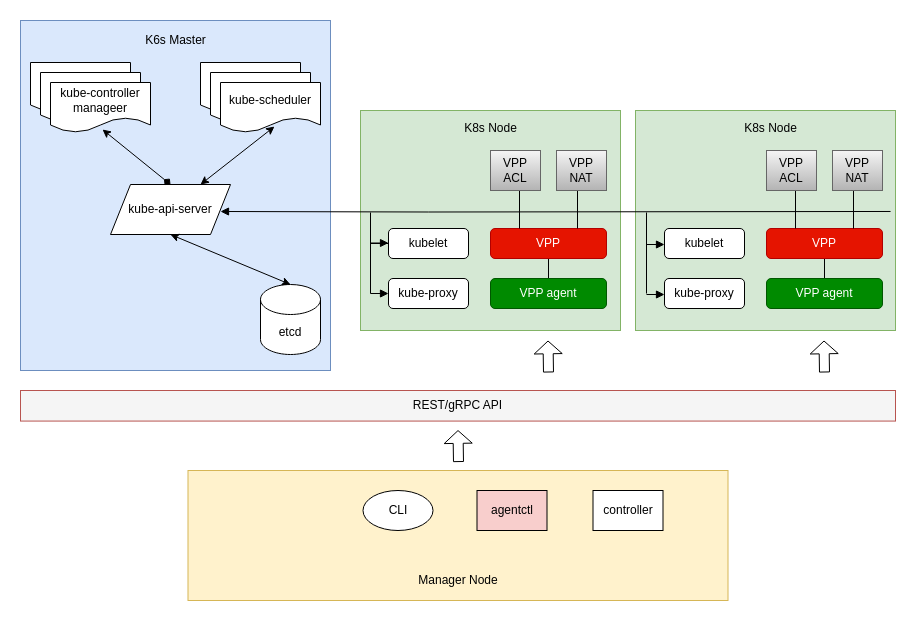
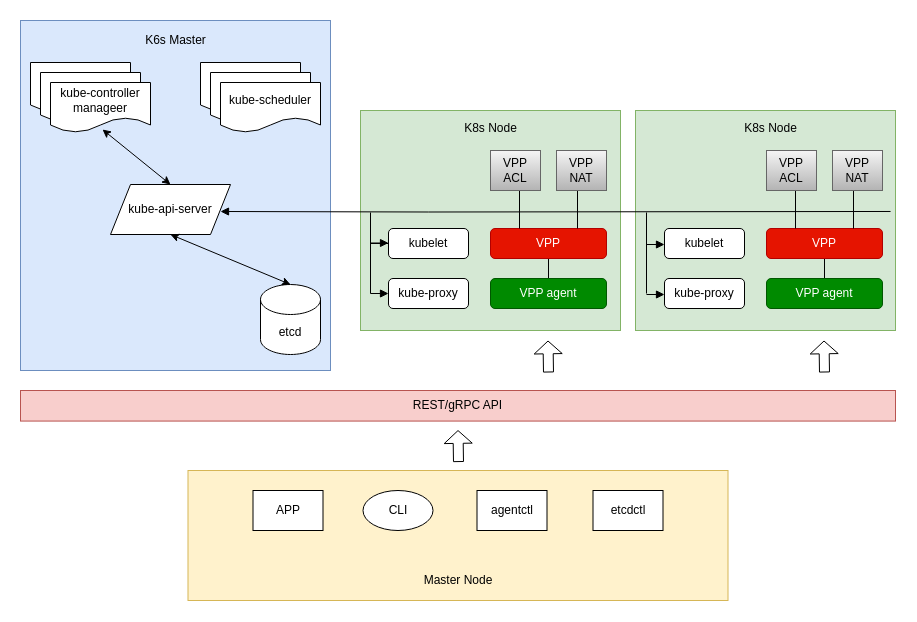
- <mxCell id="47" value="" style="endArrow=classic;startArrow=classic;html=1;entryX=0.75;entryY=0;entryDx=0;entryDy=0;exitX=0.54;exitY=0.88;exitDx=0;exitDy=0;exitPerimeter=0;" parent="1" source="25" target="19" edge="1"><mxGeometry width="50" height="50" relative="1" as="geometry"><mxPoint x="112" y="139" as="sourcePoint" /><mxPoint x="150" y="194" as="targetPoint" /></mxGeometry></mxCell>
- <mxCell id="46" value="" style="endArrow=diamond;startArrow=classic;html=1;entryX=0.5;entryY=0;entryDx=0;entryDy=0;exitX=0.52;exitY=0.94;exitDx=0;exitDy=0;exitPerimeter=0;" parent="1" source="22" target="19" edge="1"><mxGeometry width="50" height="50" relative="1" as="geometry"><mxPoint x="90" y="180" as="sourcePoint" /><mxPoint x="140" y="130" as="targetPoint" /></mxGeometry></mxCell>
+ <mxCell id="46" value="" style="endArrow=classic;startArrow=classic;html=1;entryX=0.5;entryY=0;entryDx=0;entryDy=0;exitX=0.52;exitY=0.94;exitDx=0;exitDy=0;exitPerimeter=0;" parent="1" source="22" target="19" edge="1"><mxGeometry width="50" height="50" relative="1" as="geometry"><mxPoint x="90" y="180" as="sourcePoint" /><mxPoint x="140" y="130" as="targetPoint" /></mxGeometry></mxCell>
- <mxCell id="36" value="REST/gRPC API" style="rounded=0;whiteSpace=wrap;html=1;fillColor=#f5f5f5;strokeColor=#b85450;" parent="1" vertex="1"><mxGeometry x="20" y="390" width="875" height="30.57" as="geometry" /></mxCell>
+ <mxCell id="36" value="REST/gRPC API" style="rounded=0;whiteSpace=wrap;html=1;fillColor=#f8cecc;strokeColor=#b85450;" parent="1" vertex="1"><mxGeometry x="20" y="390" width="875" height="30.57" as="geometry" /></mxCell>
+ <mxCell id="37" value="APP" style="rounded=0;whiteSpace=wrap;html=1;" parent="1" vertex="1"><mxGeometry x="252.5" y="490" width="70" height="40" as="geometry" /></mxCell>
- <mxCell id="39" value="agentctl" style="rounded=0;whiteSpace=wrap;html=1;fillColor=#f8cecc;" parent="1" vertex="1"><mxGeometry x="476.5" y="490" width="70" height="40" as="geometry" /></mxCell>
+ <mxCell id="39" value="agentctl" style="rounded=0;whiteSpace=wrap;html=1;" parent="1" vertex="1"><mxGeometry x="476.5" y="490" width="70" height="40" as="geometry" /></mxCell>
- <mxCell id="40" value="controller" style="rounded=0;whiteSpace=wrap;html=1;" parent="1" vertex="1"><mxGeometry x="592.5" y="490" width="70" height="40" as="geometry" /></mxCell>
+ <mxCell id="40" value="etcdctl" style="rounded=0;whiteSpace=wrap;html=1;" parent="1" vertex="1"><mxGeometry x="592.5" y="490" width="70" height="40" as="geometry" /></mxCell>
- <mxCell id="52" value="Manager Node" style="text;html=1;strokeColor=none;fillColor=none;align=center;verticalAlign=middle;whiteSpace=wrap;rounded=0;dashed=1;" parent="1" vertex="1"><mxGeometry x="412.5" y="570" width="90" height="20" as="geometry" /></mxCell>
+ <mxCell id="52" value="Master Node" style="text;html=1;strokeColor=none;fillColor=none;align=center;verticalAlign=middle;whiteSpace=wrap;rounded=0;dashed=1;" parent="1" vertex="1"><mxGeometry x="412.5" y="570" width="90" height="20" as="geometry" /></mxCell>
